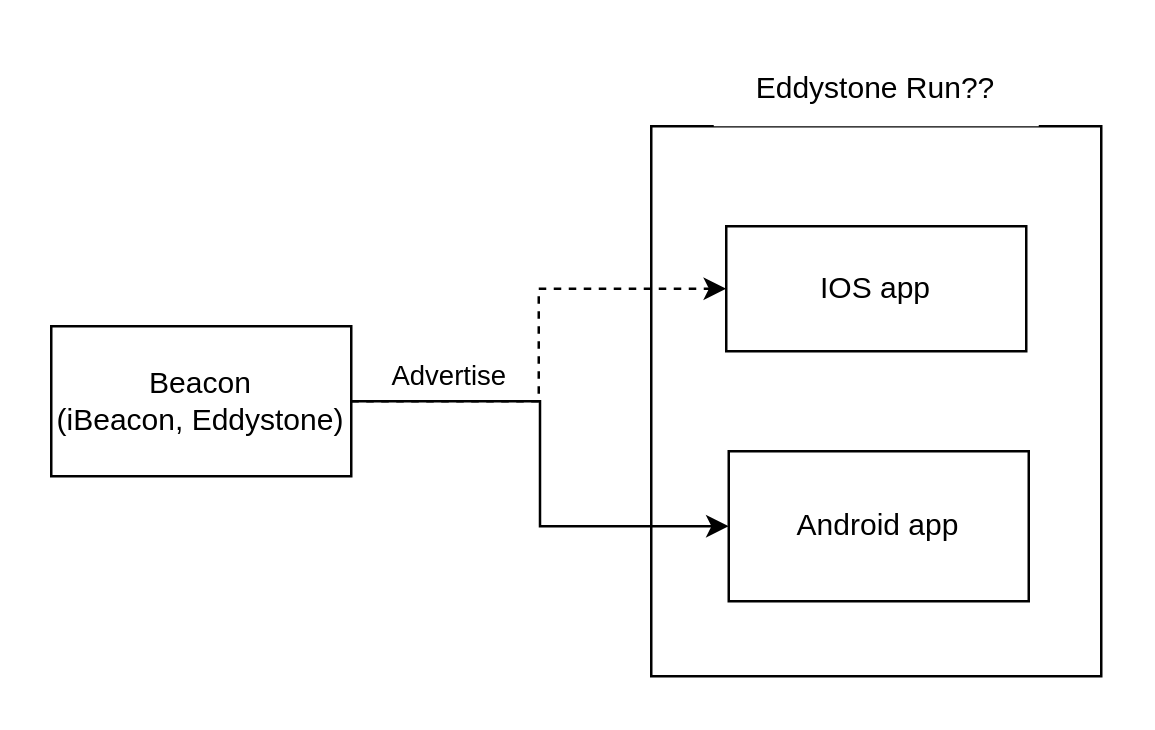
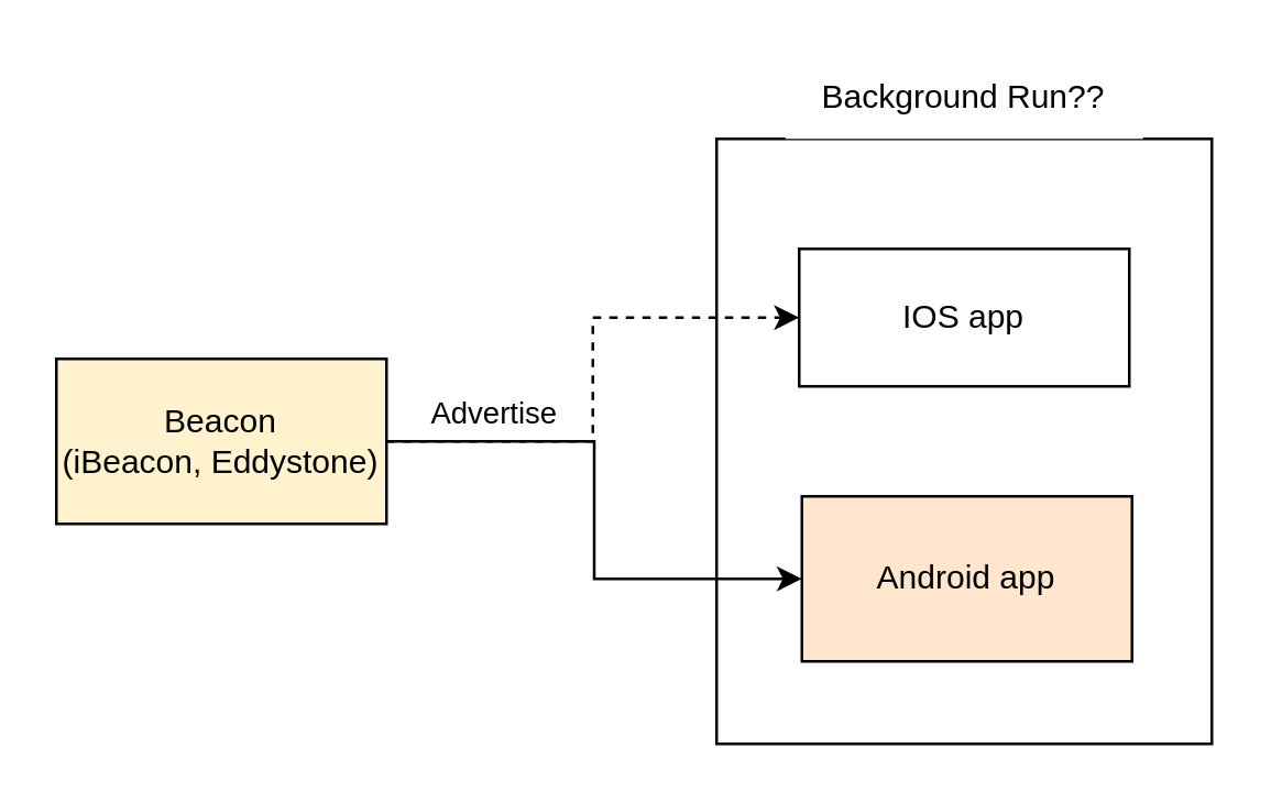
- <mxCell id="8" value="Eddystone Run??" style="text;html=1;strokeColor=none;fillColor=default;align=center;verticalAlign=middle;whiteSpace=wrap;rounded=0;" vertex="1" parent="1"><mxGeometry x="285" y="20" width="130" height="30" as="geometry" /></mxCell>
+ <mxCell id="8" value="Background Run??" style="text;html=1;strokeColor=none;fillColor=default;align=center;verticalAlign=middle;whiteSpace=wrap;rounded=0;" vertex="1" parent="1"><mxGeometry x="285" y="20" width="130" height="30" as="geometry" /></mxCell>
- <mxCell id="5" value="Beacon&lt;br&gt;(iBeacon, Eddystone)" style="rounded=0;whiteSpace=wrap;html=1;" vertex="1" parent="1"><mxGeometry x="20" y="130" width="120" height="60" as="geometry" /></mxCell>
+ <mxCell id="5" value="Beacon&lt;br&gt;(iBeacon, Eddystone)" style="rounded=0;whiteSpace=wrap;html=1;fillColor=#fff2cc;" vertex="1" parent="1"><mxGeometry x="20" y="130" width="120" height="60" as="geometry" /></mxCell>
- <mxCell id="7" value="Android app" style="whiteSpace=wrap;html=1;rounded=0;" vertex="1" parent="1"><mxGeometry x="291" y="180" width="120" height="60" as="geometry" /></mxCell>
+ <mxCell id="7" value="Android app" style="whiteSpace=wrap;html=1;rounded=0;fillColor=#ffe6cc;" vertex="1" parent="1"><mxGeometry x="291" y="180" width="120" height="60" as="geometry" /></mxCell>
